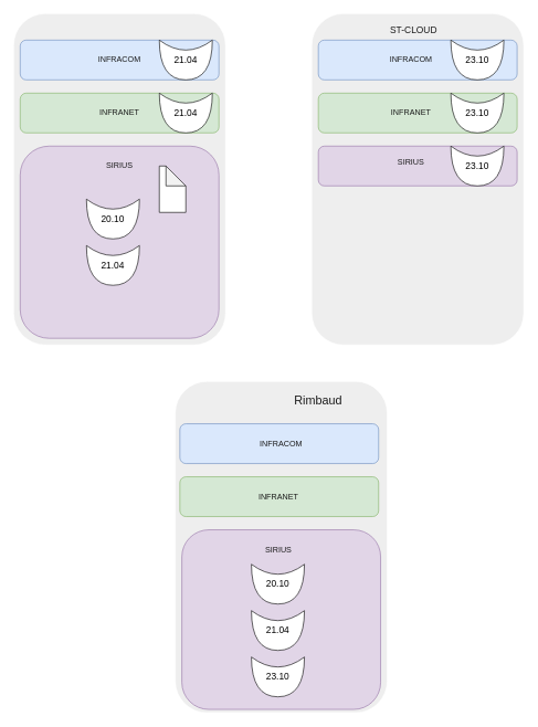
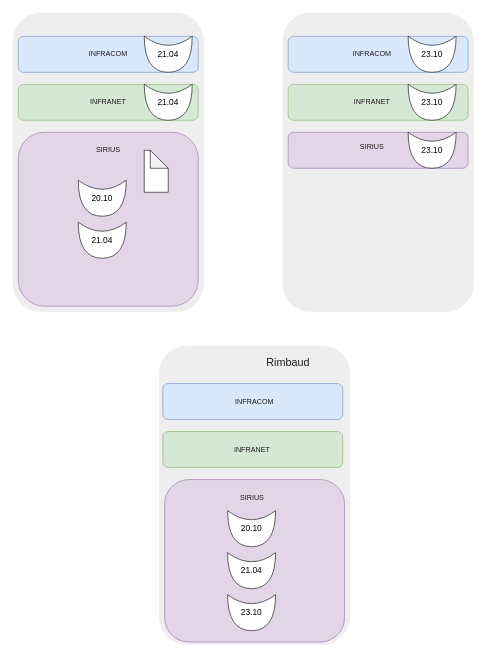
- <mxCell id="6" value="&lt;font style=&quot;font-size: 14px;&quot;&gt;ST-CLOUD&lt;/font&gt;" style="text;html=1;strokeColor=none;fillColor=none;align=center;verticalAlign=middle;whiteSpace=wrap;rounded=0;labelBackgroundColor=none;fontColor=#1A1A1A;" parent="1" vertex="1"><mxGeometry x="584" y="30" width="80" height="30" as="geometry" /></mxCell>
